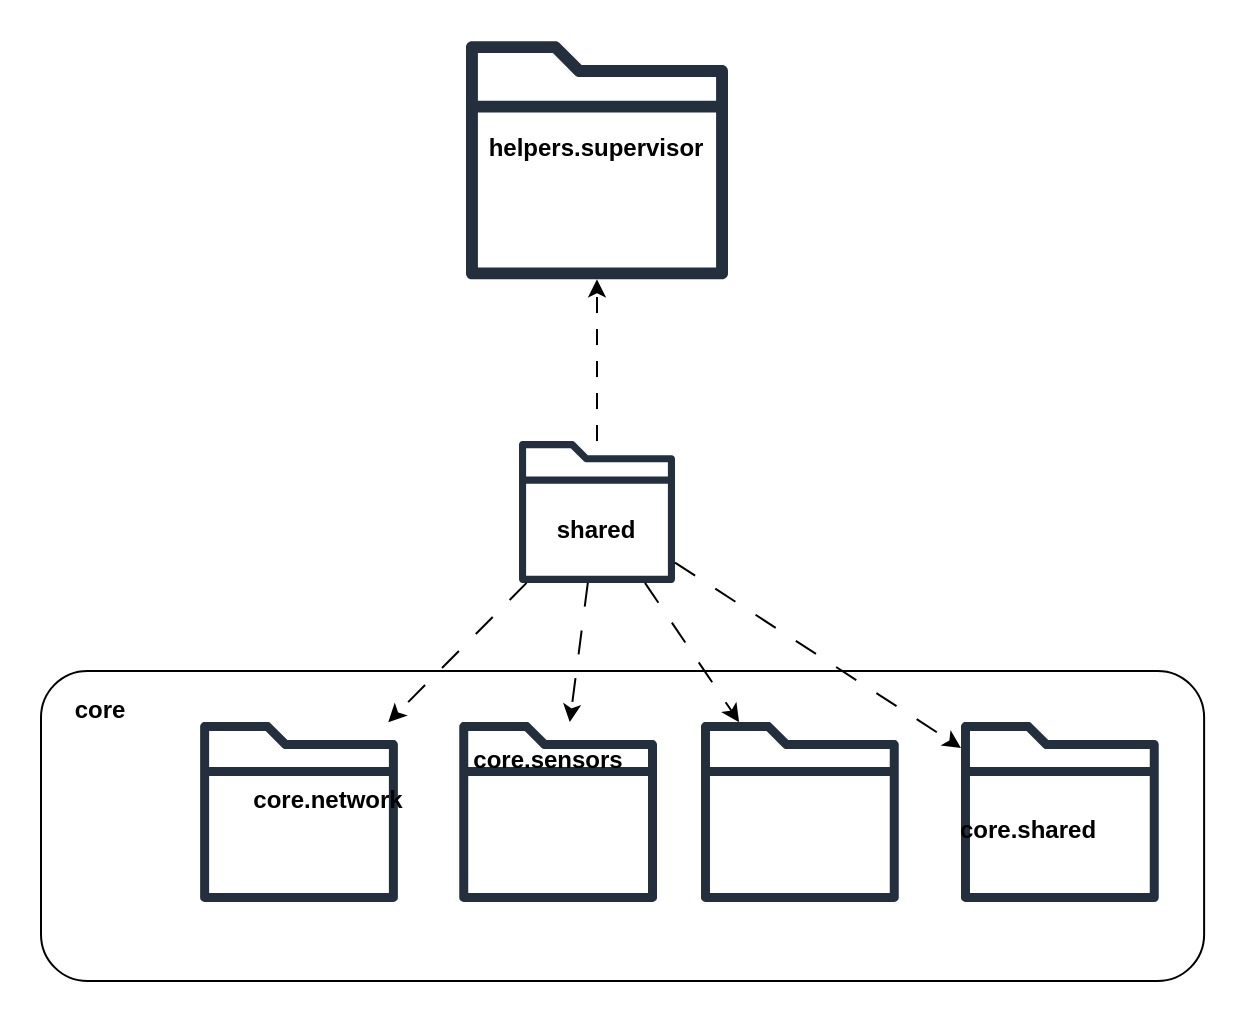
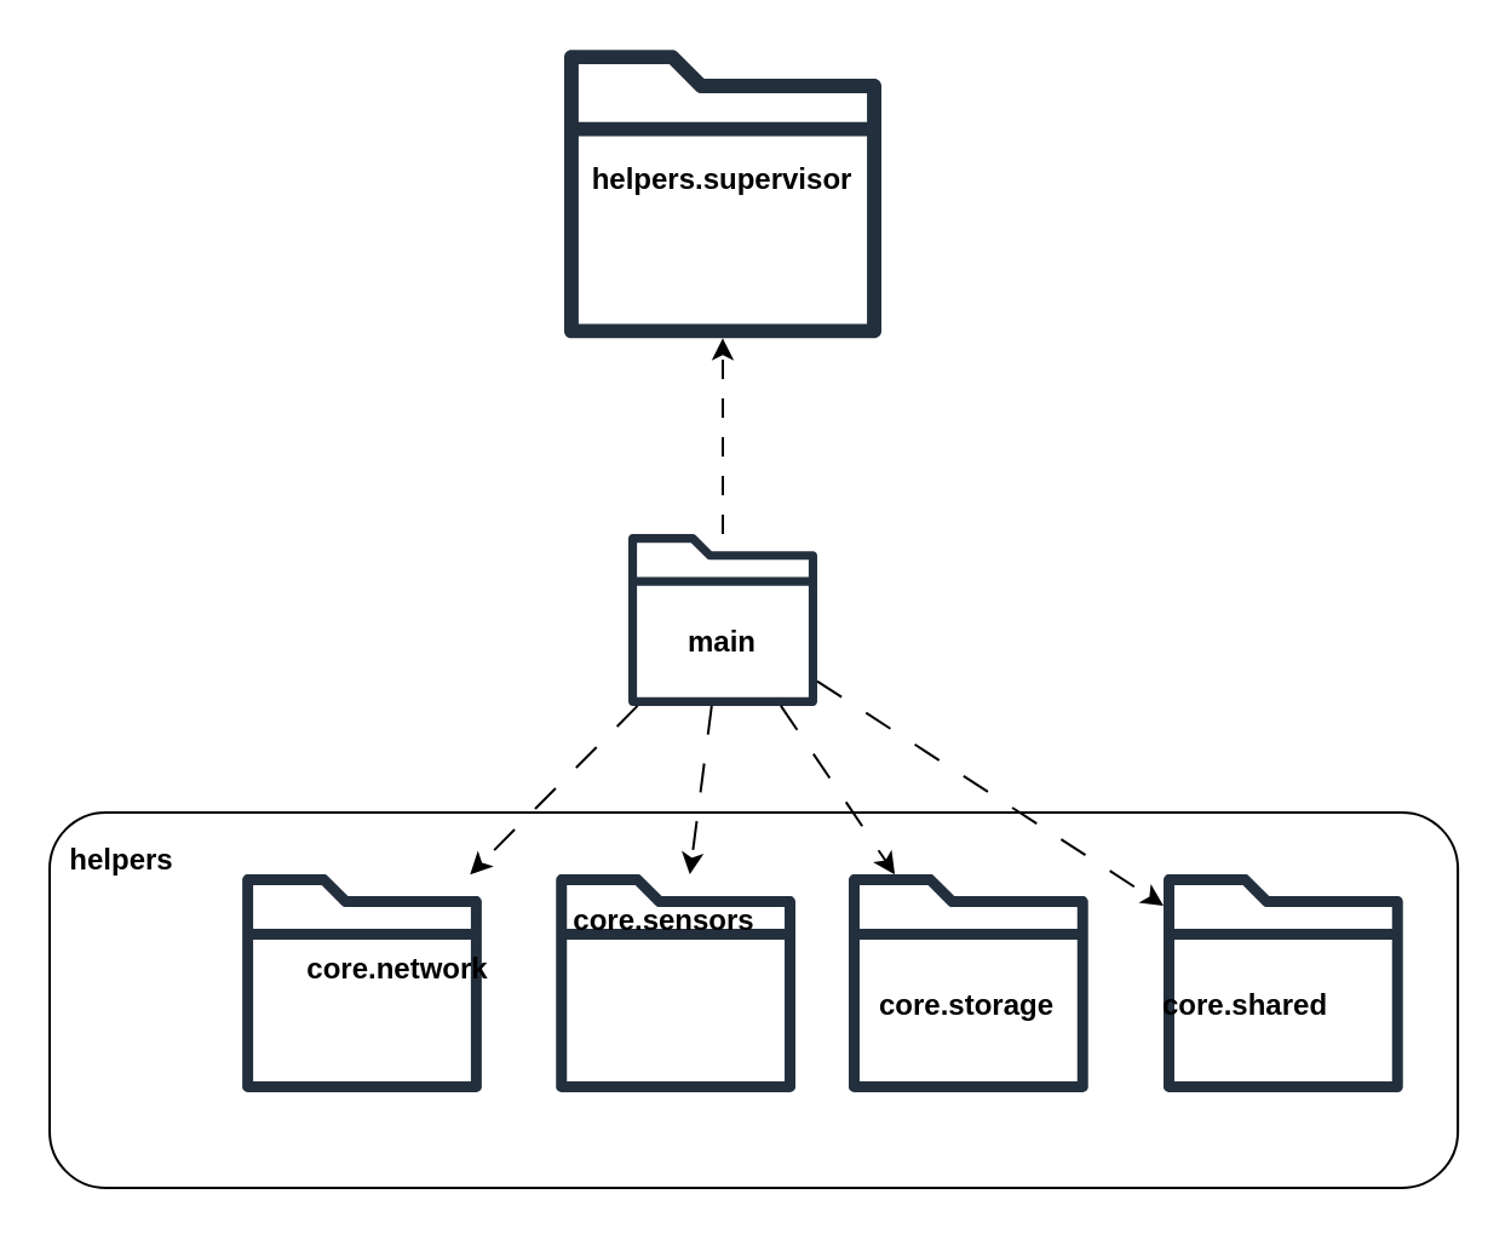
- <mxCell id="4" value="&lt;b&gt;shared&lt;/b&gt;" style="text;html=1;align=center;verticalAlign=middle;whiteSpace=wrap;rounded=0;" parent="1" vertex="1"><mxGeometry x="268" y="250" width="60" height="30" as="geometry" /></mxCell>
+ <mxCell id="4" value="&lt;b&gt;main&lt;/b&gt;" style="text;html=1;align=center;verticalAlign=middle;whiteSpace=wrap;rounded=0;" parent="1" vertex="1"><mxGeometry x="268" y="250" width="60" height="30" as="geometry" /></mxCell>
- <mxCell id="20" value="&lt;b&gt;core&lt;/b&gt;" style="text;html=1;align=center;verticalAlign=middle;whiteSpace=wrap;rounded=0;" vertex="1" parent="1"><mxGeometry x="20" y="340" width="60" height="30" as="geometry" /></mxCell>
+ <mxCell id="20" value="&lt;b&gt;helpers&lt;/b&gt;" style="text;html=1;align=center;verticalAlign=middle;whiteSpace=wrap;rounded=0;" vertex="1" parent="1"><mxGeometry x="20" y="340" width="60" height="30" as="geometry" /></mxCell>
+ <mxCell id="13" value="&lt;b&gt;core.storage&lt;/b&gt;" style="text;html=1;align=center;verticalAlign=middle;whiteSpace=wrap;rounded=0;" parent="1" vertex="1"><mxGeometry x="369.43" y="400" width="60" height="30" as="geometry" /></mxCell>
